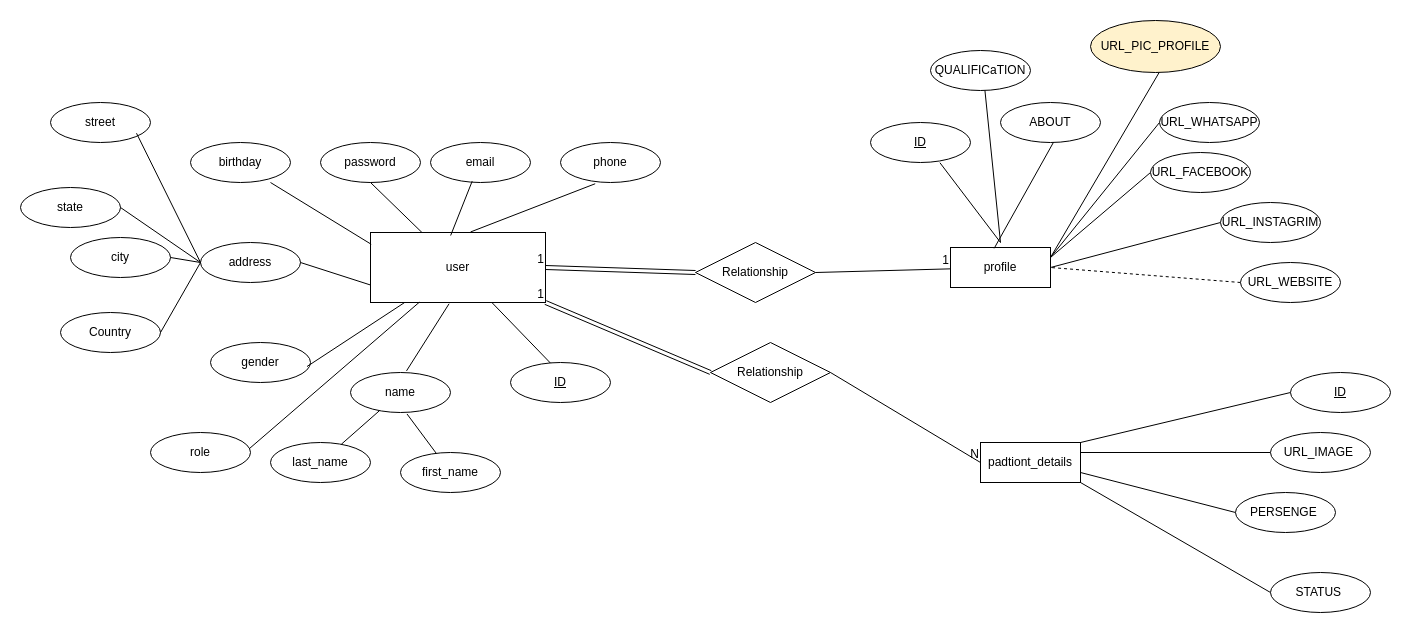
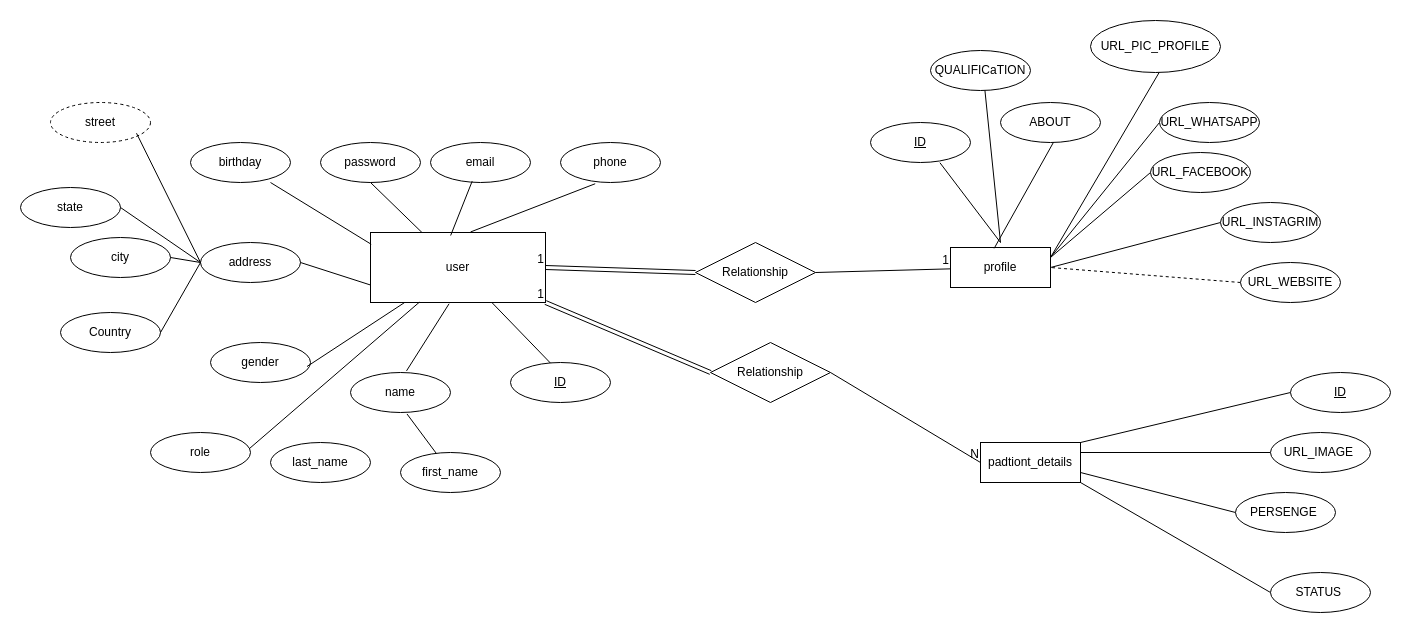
- <mxCell id="56" value="URL_PIC_PROFILE" style="ellipse;whiteSpace=wrap;html=1;align=center;fillColor=#fff2cc;" vertex="1" parent="1"><mxGeometry x="1090" y="20" width="130" height="52" as="geometry" /></mxCell>
+ <mxCell id="56" value="URL_PIC_PROFILE" style="ellipse;whiteSpace=wrap;html=1;align=center;" vertex="1" parent="1"><mxGeometry x="1090" y="20" width="130" height="52" as="geometry" /></mxCell>
- <mxCell id="16" value="street" style="ellipse;whiteSpace=wrap;html=1;align=center;" vertex="1" parent="1"><mxGeometry x="50" y="102" width="100" height="40" as="geometry" /></mxCell>
+ <mxCell id="16" value="street" style="ellipse;whiteSpace=wrap;html=1;align=center;dashed=1;" vertex="1" parent="1"><mxGeometry x="50" y="102" width="100" height="40" as="geometry" /></mxCell>
- <mxCell id="22" value="" style="endArrow=none;html=1;rounded=0;" edge="1" parent="1" source="6" target="8"><mxGeometry relative="1" as="geometry"><mxPoint x="330.5" y="412" as="sourcePoint" /><mxPoint x="389.5" y="473" as="targetPoint" /></mxGeometry></mxCell>
